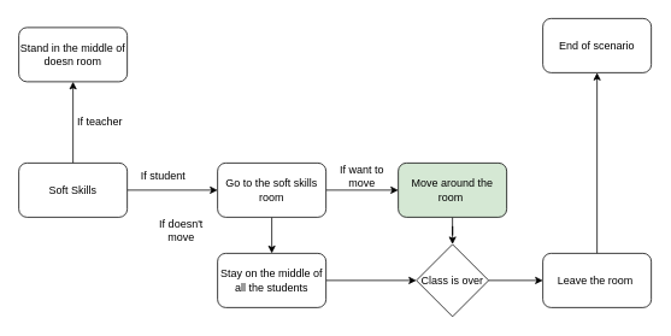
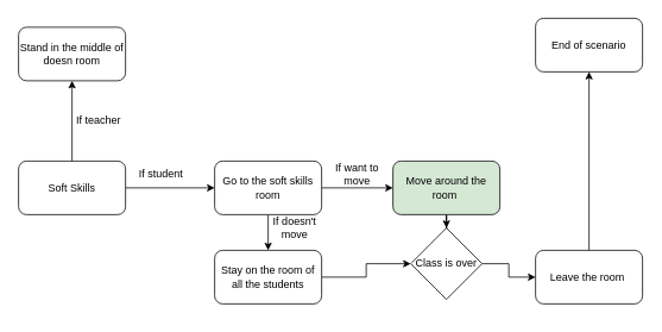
- <mxCell id="20" value="If doesn't move" style="text;html=1;strokeColor=none;fillColor=none;align=center;verticalAlign=middle;whiteSpace=wrap;rounded=0;" vertex="1" parent="1"><mxGeometry x="170" y="240" width="60" height="30" as="geometry" /></mxCell>
+ <mxCell id="20" value="If doesn't move" style="text;html=1;strokeColor=none;fillColor=none;align=center;verticalAlign=middle;whiteSpace=wrap;rounded=0;" vertex="1" parent="1"><mxGeometry x="300" y="240" width="60" height="30" as="geometry" /></mxCell>
- <mxCell id="13" value="Stay on the middle of all the students" style="rounded=1;whiteSpace=wrap;html=1;" vertex="1" parent="1"><mxGeometry x="240" y="280" width="120" height="60" as="geometry" /></mxCell>
+ <mxCell id="13" value="Stay on the room of all the students" style="rounded=1;whiteSpace=wrap;html=1;" vertex="1" parent="1"><mxGeometry x="240" y="280" width="120" height="60" as="geometry" /></mxCell>
- <mxCell id="15" value="Class is over" style="rhombus;whiteSpace=wrap;html=1;" vertex="1" parent="1"><mxGeometry x="460" y="270" width="80" height="80" as="geometry" /></mxCell>
+ <mxCell id="15" value="Class is over" style="rhombus;whiteSpace=wrap;html=1;" vertex="1" parent="1"><mxGeometry x="460" y="255" width="80" height="80" as="geometry" /></mxCell>
